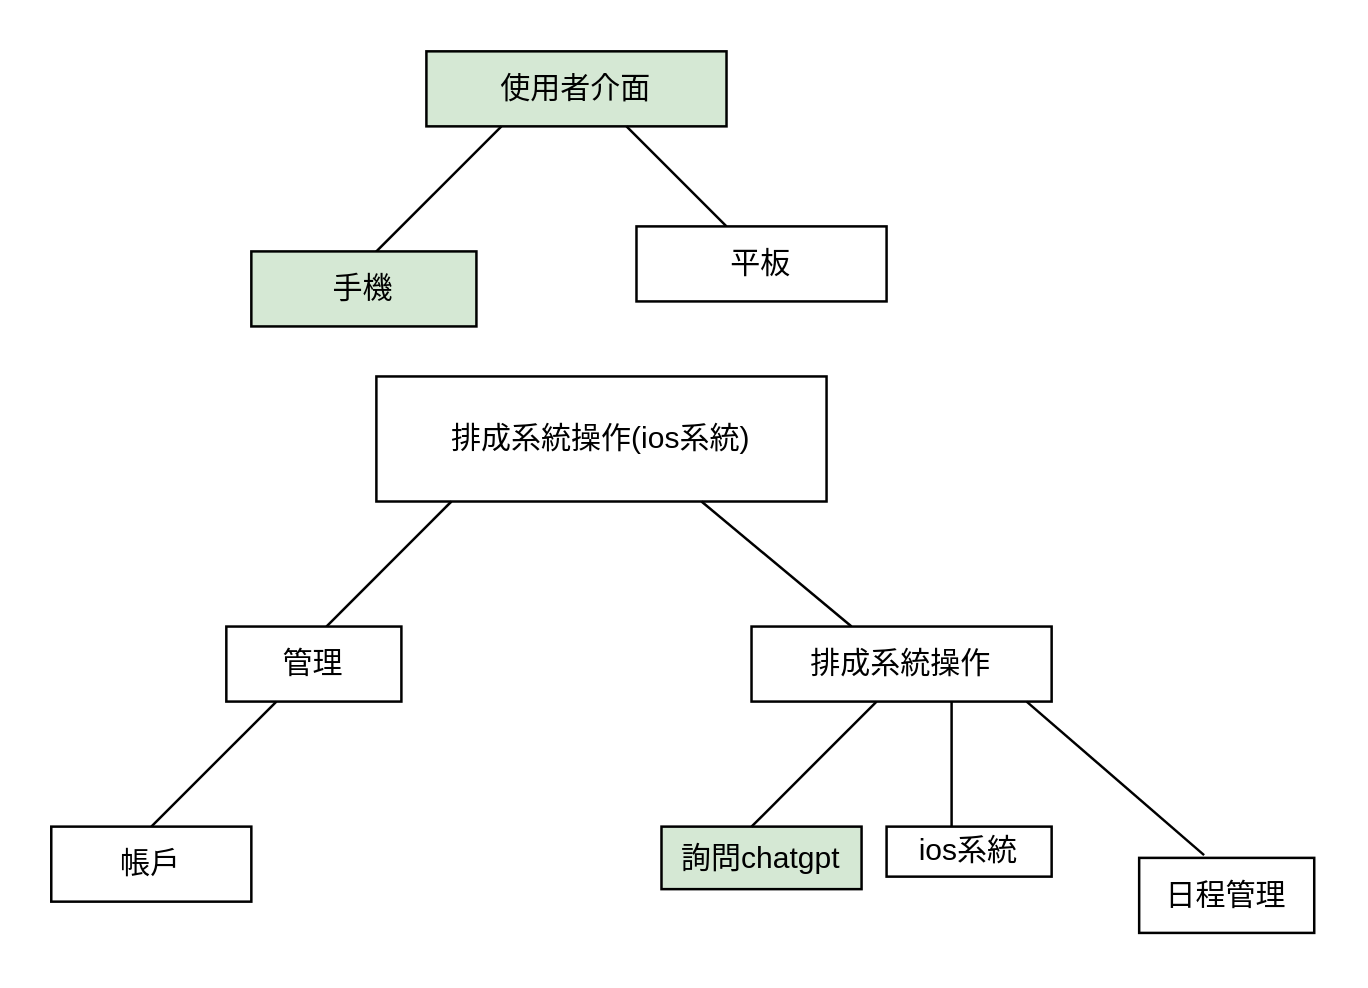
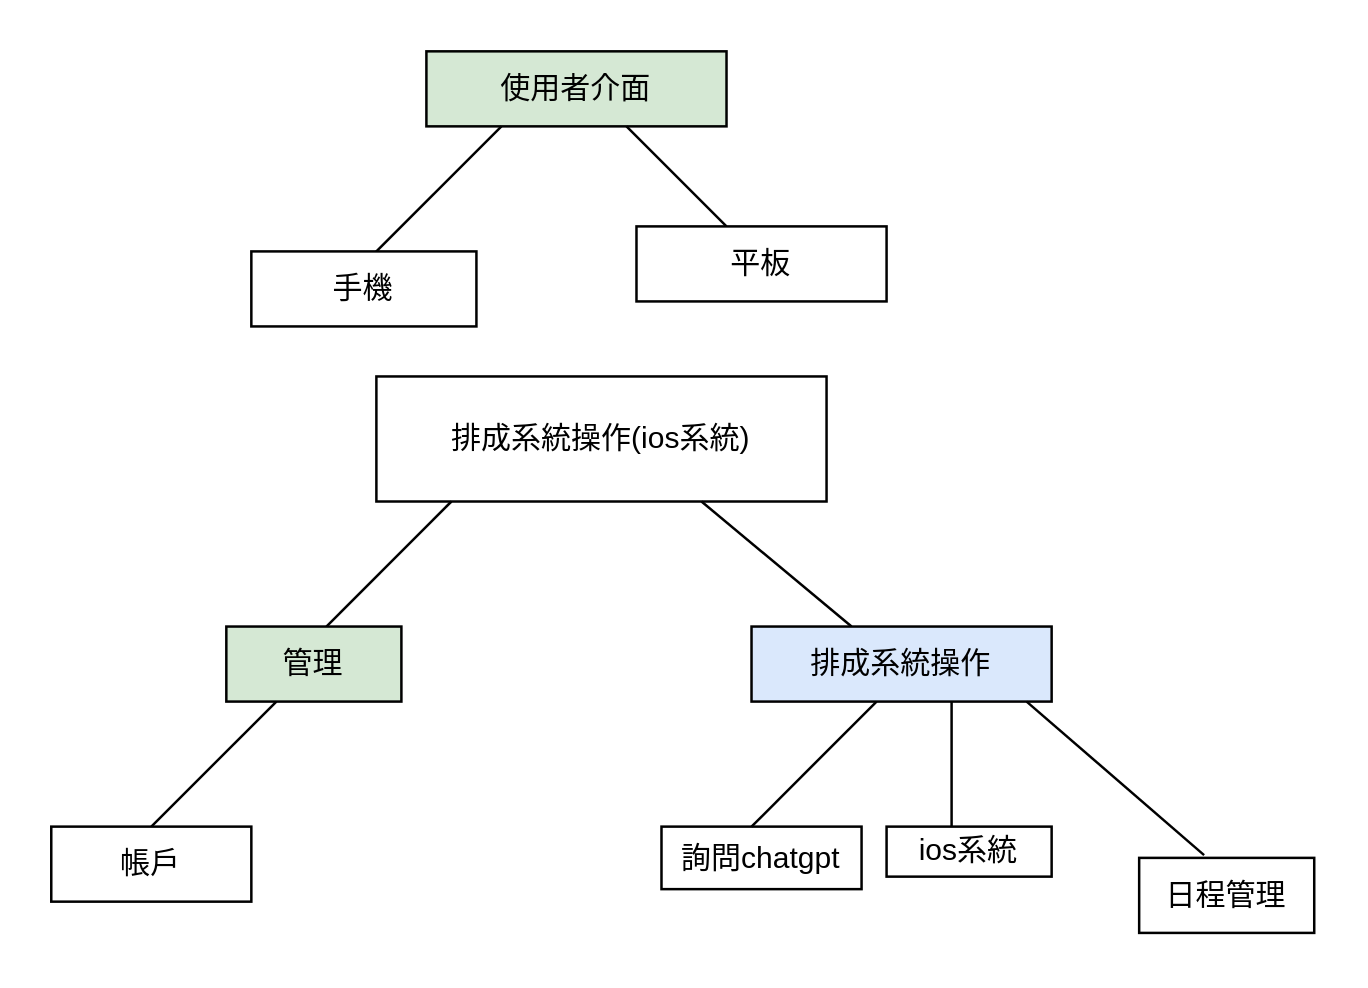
- <mxCell id="4" value="手機" style="rounded=0;whiteSpace=wrap;html=1;fillColor=#d5e8d4;" vertex="1" parent="1"><mxGeometry x="100" y="100" width="90" height="30" as="geometry" /></mxCell>
+ <mxCell id="4" value="手機" style="rounded=0;whiteSpace=wrap;html=1;" vertex="1" parent="1"><mxGeometry x="100" y="100" width="90" height="30" as="geometry" /></mxCell>
- <mxCell id="9" value="管理" style="rounded=0;whiteSpace=wrap;html=1;" vertex="1" parent="1"><mxGeometry x="90" y="250" width="70" height="30" as="geometry" /></mxCell>
+ <mxCell id="9" value="管理" style="rounded=0;whiteSpace=wrap;html=1;fillColor=#d5e8d4;" vertex="1" parent="1"><mxGeometry x="90" y="250" width="70" height="30" as="geometry" /></mxCell>
- <mxCell id="13" value="排成系統操作" style="rounded=0;whiteSpace=wrap;html=1;" vertex="1" parent="1"><mxGeometry x="300" y="250" width="120" height="30" as="geometry" /></mxCell>
+ <mxCell id="13" value="排成系統操作" style="rounded=0;whiteSpace=wrap;html=1;fillColor=#dae8fc;" vertex="1" parent="1"><mxGeometry x="300" y="250" width="120" height="30" as="geometry" /></mxCell>
- <mxCell id="14" value="詢問chatgpt" style="rounded=0;whiteSpace=wrap;html=1;fillColor=#d5e8d4;" vertex="1" parent="1"><mxGeometry x="264" y="330" width="80" height="25" as="geometry" /></mxCell>
+ <mxCell id="14" value="詢問chatgpt" style="rounded=0;whiteSpace=wrap;html=1;" vertex="1" parent="1"><mxGeometry x="264" y="330" width="80" height="25" as="geometry" /></mxCell>
